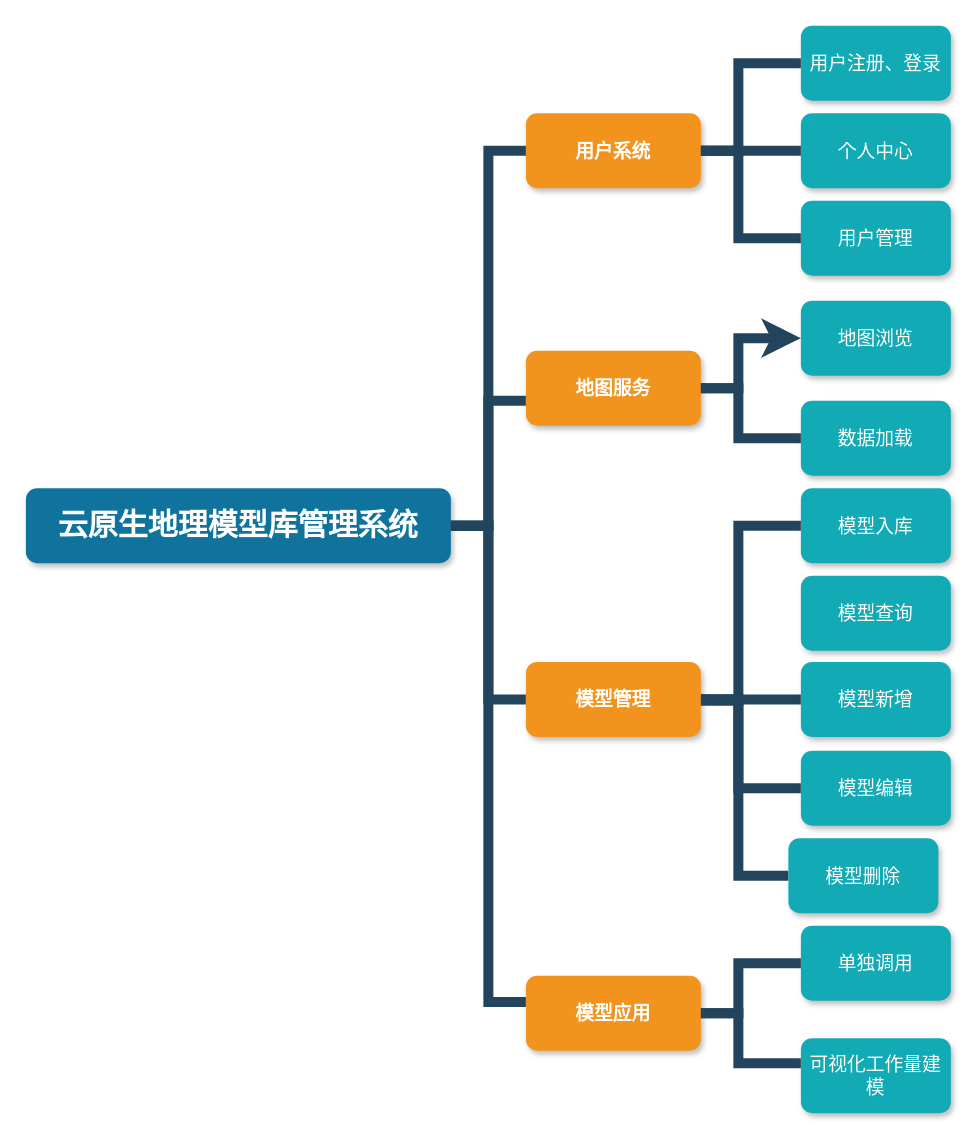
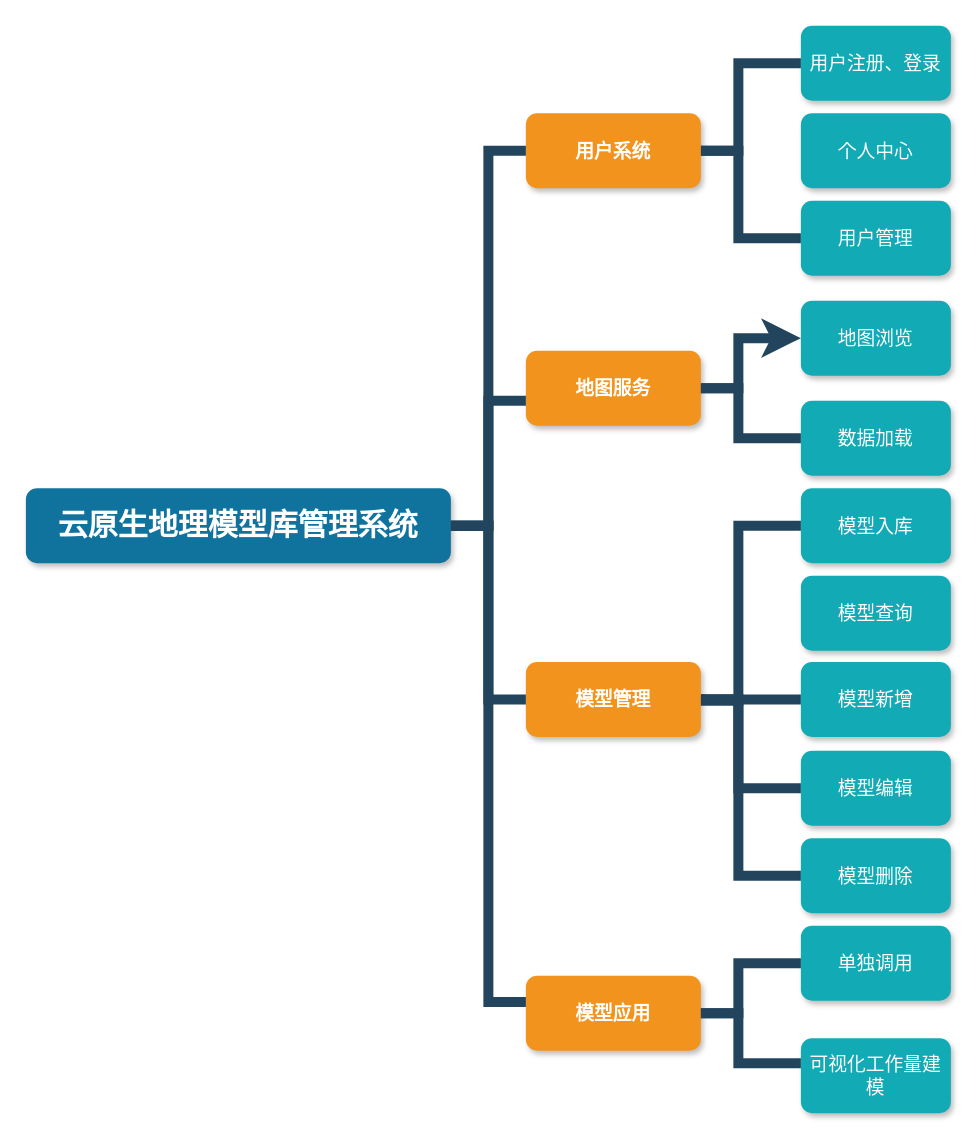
- <mxCell id="14" value="" style="edgeStyle=elbowEdgeStyle;elbow=vertical;rounded=0;fontColor=#000000;endArrow=none;endFill=0;strokeWidth=8;strokeColor=#23445D;" parent="1" source="4" target="12" edge="1"><mxGeometry width="100" height="100" relative="1" as="geometry"><mxPoint x="60" y="-230" as="sourcePoint" /><mxPoint x="160" y="-160" as="targetPoint" /></mxGeometry></mxCell>
- <mxCell id="33" value="模型删除" style="whiteSpace=wrap;rounded=1;fillColor=#12AAB5;strokeColor=none;shadow=1;fontColor=#FFFFFF;fontSize=15;" parent="1" vertex="1"><mxGeometry x="630" y="670" width="120" height="60" as="geometry" /></mxCell>
+ <mxCell id="33" value="模型删除" style="whiteSpace=wrap;rounded=1;fillColor=#12AAB5;strokeColor=none;shadow=1;fontColor=#FFFFFF;fontSize=15;" parent="1" vertex="1"><mxGeometry x="640" y="670" width="120" height="60" as="geometry" /></mxCell>
